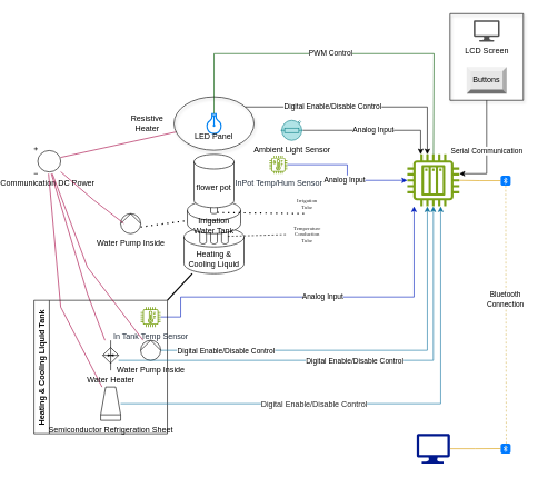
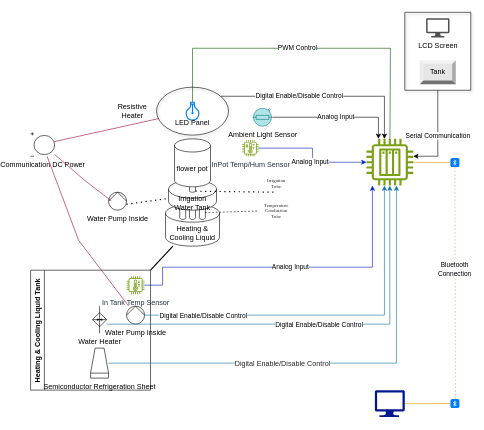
- <mxCell id="60" value="Buttons" style="labelPosition=center;verticalLabelPosition=middle;align=center;html=1;shape=mxgraph.basic.shaded_button;dx=6.14;fillColor=#E6E6E6;strokeColor=none;whiteSpace=wrap;" vertex="1" parent="58"><mxGeometry x="25" y="80" width="60" height="40" as="geometry" /></mxCell>
+ <mxCell id="60" value="Tank" style="labelPosition=center;verticalLabelPosition=middle;align=center;html=1;shape=mxgraph.basic.shaded_button;dx=6.14;fillColor=#E6E6E6;strokeColor=none;whiteSpace=wrap;" vertex="1" parent="58"><mxGeometry x="25" y="80" width="60" height="40" as="geometry" /></mxCell>
- <mxCell id="29" value="" style="endArrow=none;html=1;rounded=0;fillColor=#d80073;strokeColor=#A50040;" edge="1" parent="1" source="42" target="25"><mxGeometry width="50" height="50" relative="1" as="geometry"><mxPoint x="60" y="340" as="sourcePoint" /><mxPoint x="110" y="290" as="targetPoint" /><Array as="points"><mxPoint x="100" y="440" /></Array></mxGeometry></mxCell>
- <mxCell id="28" value="" style="endArrow=none;html=1;rounded=0;fillColor=#d80073;strokeColor=#A50040;" edge="1" parent="1" source="43" target="25"><mxGeometry width="50" height="50" relative="1" as="geometry"><mxPoint x="0" y="309" as="sourcePoint" /><mxPoint x="50" y="259" as="targetPoint" /><Array as="points"><mxPoint x="60" y="460" /></Array></mxGeometry></mxCell>
